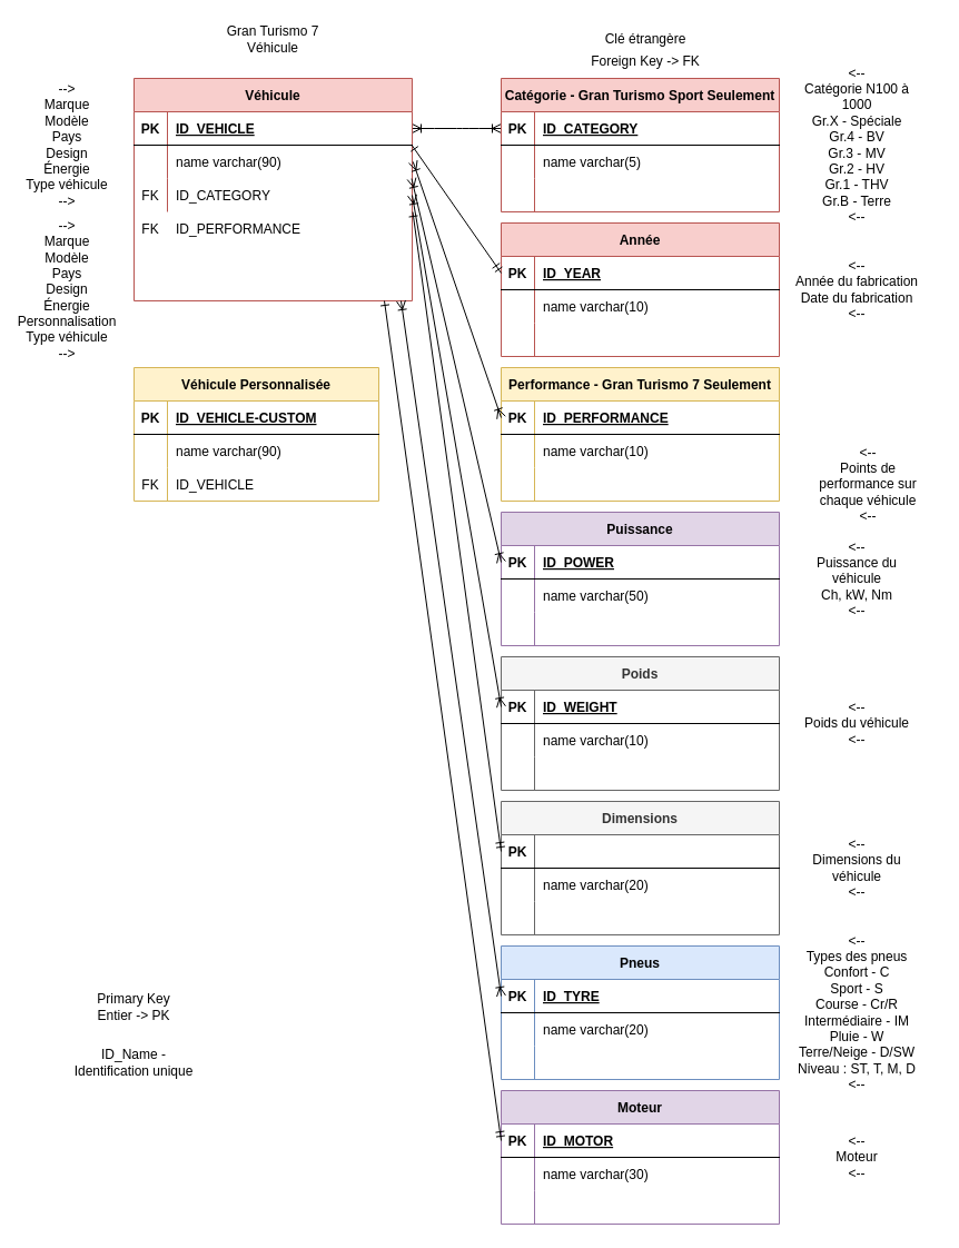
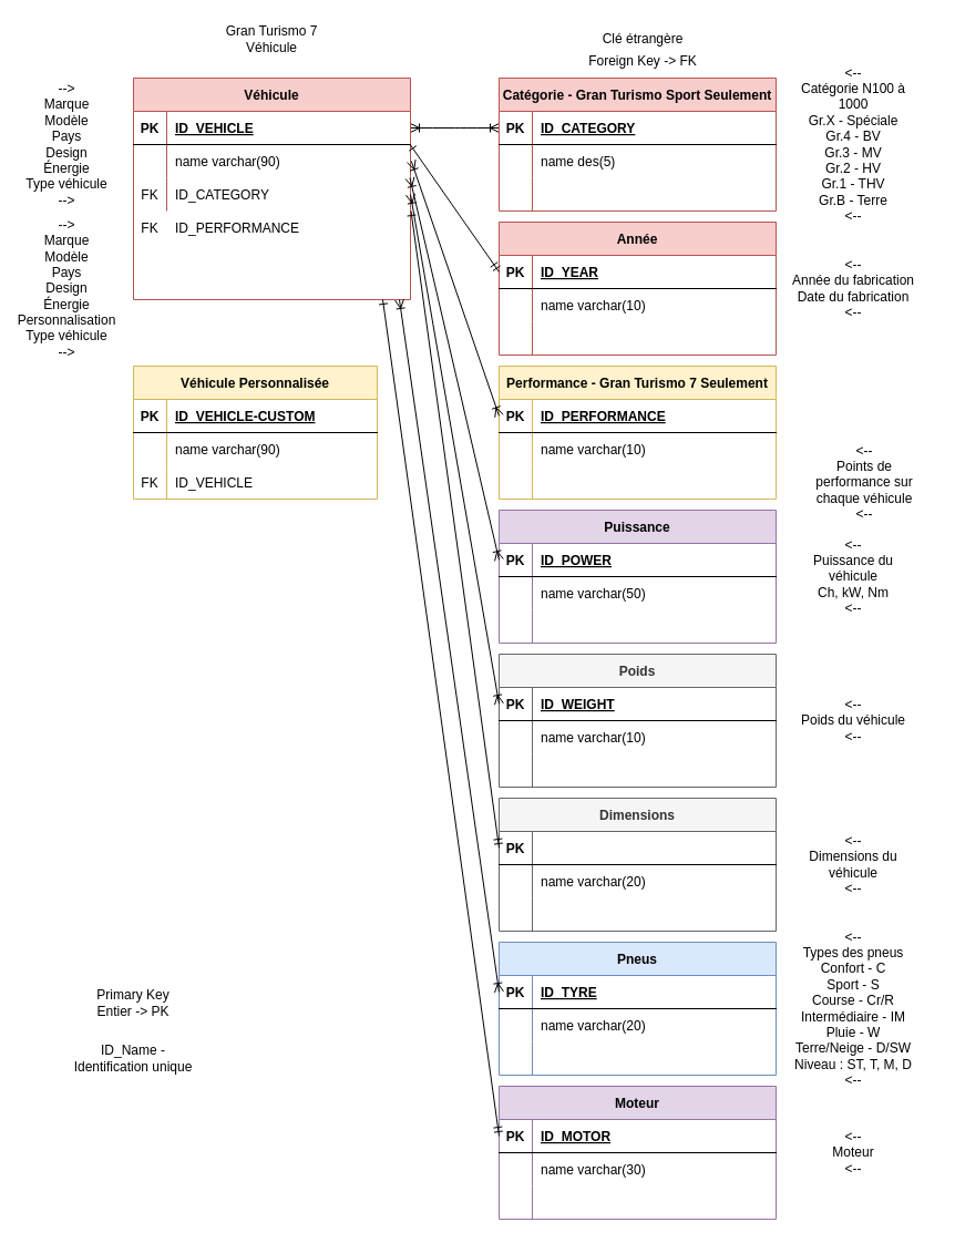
- <mxCell id="22" value="name varchar(5)" style="shape=partialRectangle;overflow=hidden;connectable=0;fillColor=none;top=0;left=0;bottom=0;right=0;align=left;spacingLeft=6;" parent="20" vertex="1"><mxGeometry x="30" width="220" height="30" as="geometry"><mxRectangle width="220" height="30" as="alternateBounds" /></mxGeometry></mxCell>
+ <mxCell id="22" value="name des(5)" style="shape=partialRectangle;overflow=hidden;connectable=0;fillColor=none;top=0;left=0;bottom=0;right=0;align=left;spacingLeft=6;" parent="20" vertex="1"><mxGeometry x="30" width="220" height="30" as="geometry"><mxRectangle width="220" height="30" as="alternateBounds" /></mxGeometry></mxCell>
